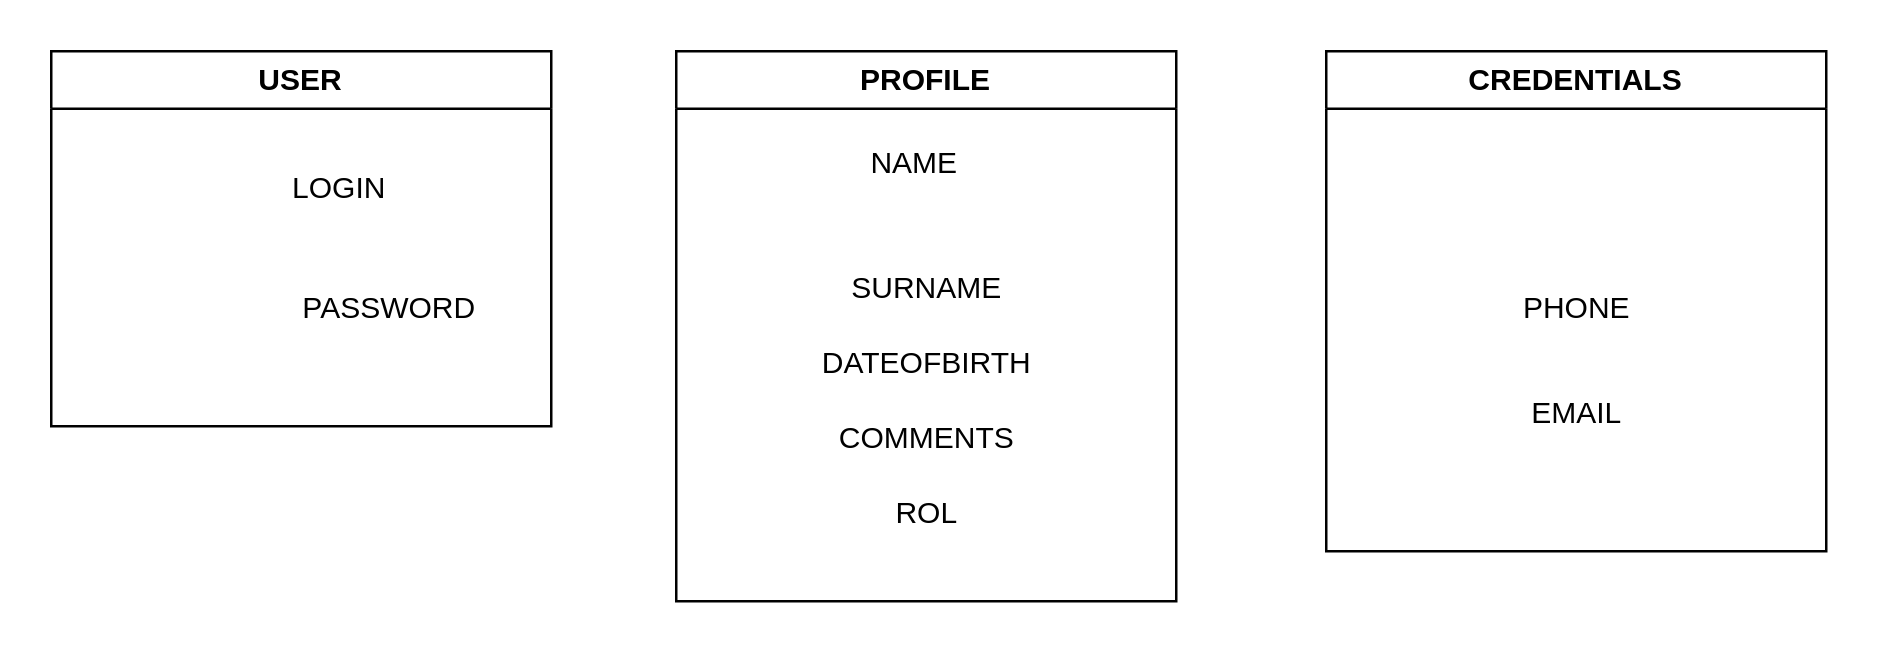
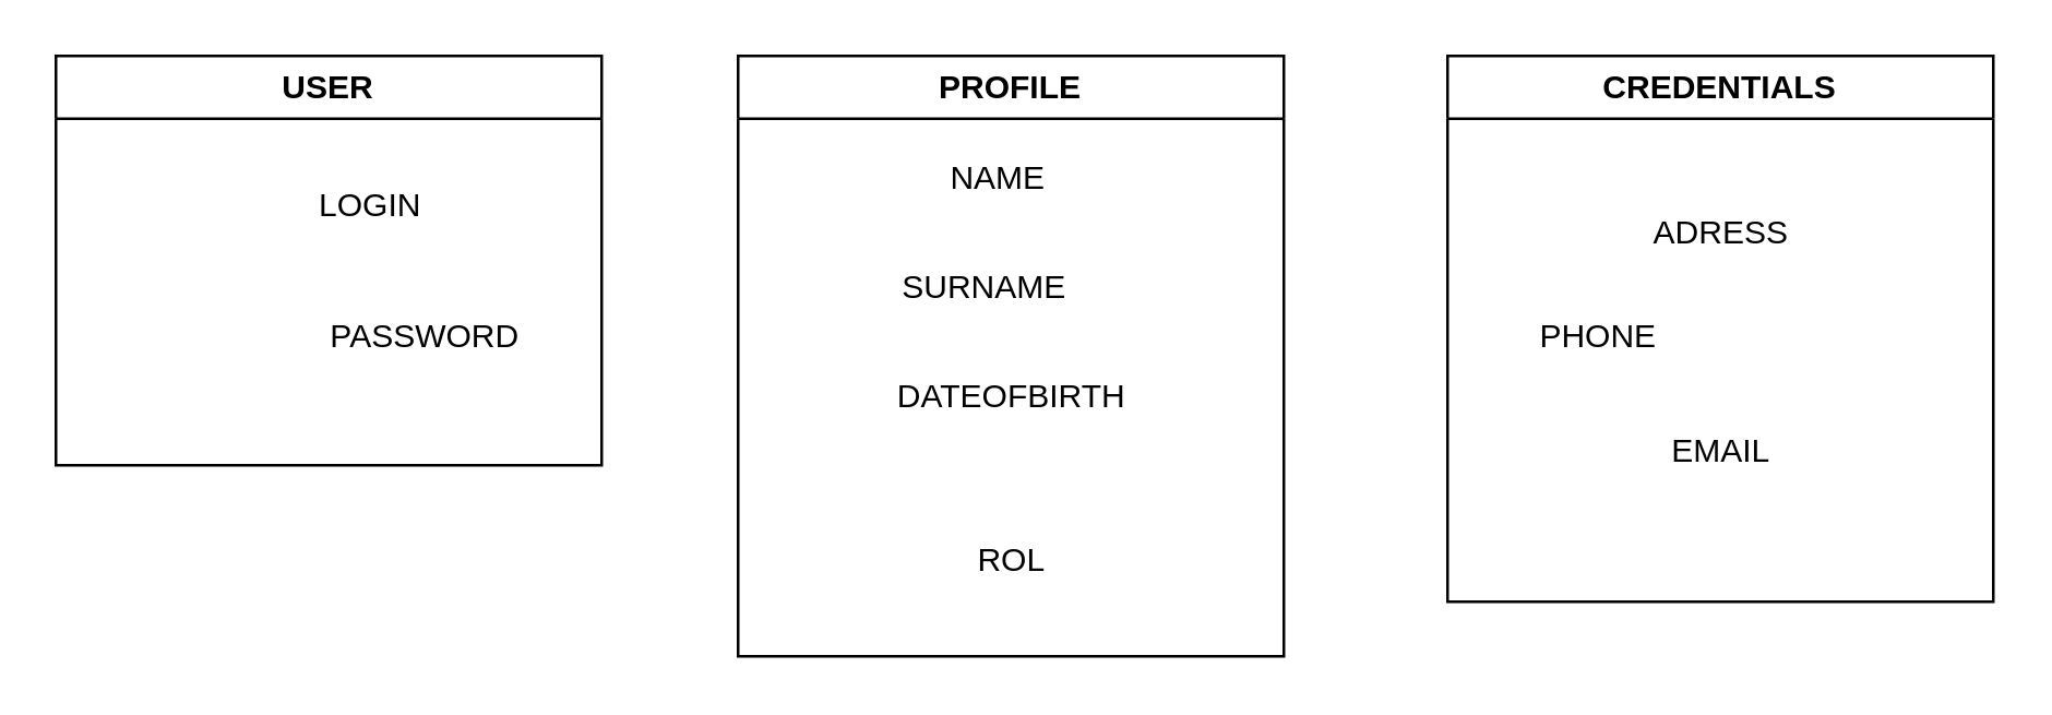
+ <mxCell id="12" value="ADRESS" style="text;html=1;align=center;verticalAlign=middle;resizable=0;points=[];autosize=1;strokeColor=none;fillColor=none;" vertex="1" parent="11"><mxGeometry x="65" y="50" width="70" height="30" as="geometry" /></mxCell>
- <mxCell id="7" value="SURNAME" style="text;html=1;align=center;verticalAlign=middle;resizable=0;points=[];autosize=1;strokeColor=none;fillColor=none;" vertex="1" parent="5"><mxGeometry x="60" y="80" width="80" height="30" as="geometry" /></mxCell>
+ <mxCell id="7" value="SURNAME" style="text;html=1;align=center;verticalAlign=middle;resizable=0;points=[];autosize=1;strokeColor=none;fillColor=none;" vertex="1" parent="5"><mxGeometry x="50" y="70" width="80" height="30" as="geometry" /></mxCell>
- <mxCell id="13" value="PHONE" style="text;html=1;align=center;verticalAlign=middle;resizable=0;points=[];autosize=1;strokeColor=none;fillColor=none;" vertex="1" parent="11"><mxGeometry x="65" y="88" width="70" height="30" as="geometry" /></mxCell>
+ <mxCell id="13" value="PHONE" style="text;html=1;align=center;verticalAlign=middle;resizable=0;points=[];autosize=1;strokeColor=none;fillColor=none;" vertex="1" parent="11"><mxGeometry x="20" y="88" width="70" height="30" as="geometry" /></mxCell>
- <mxCell id="9" value="COMMENTS" style="text;html=1;align=center;verticalAlign=middle;resizable=0;points=[];autosize=1;strokeColor=none;fillColor=none;" vertex="1" parent="5"><mxGeometry x="55" y="140" width="90" height="30" as="geometry" /></mxCell>
